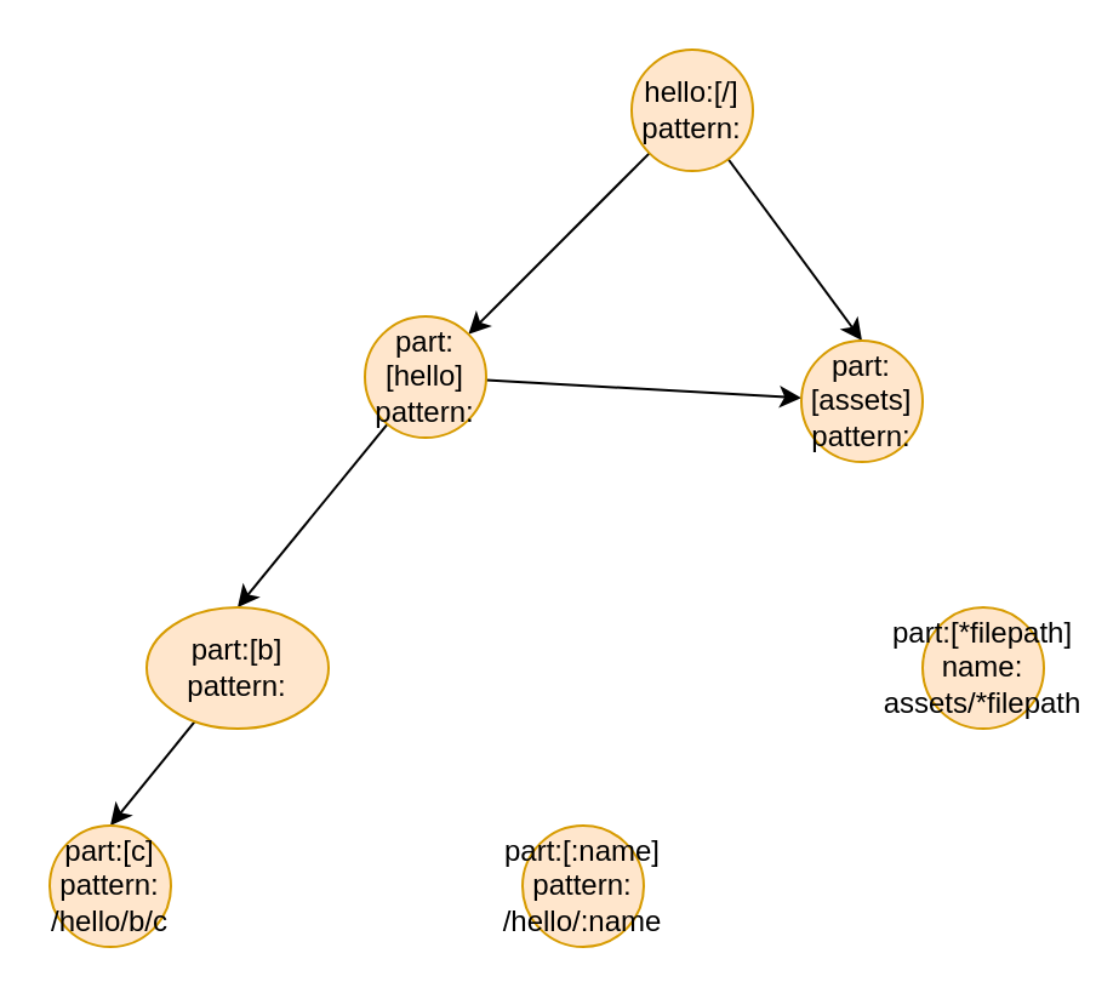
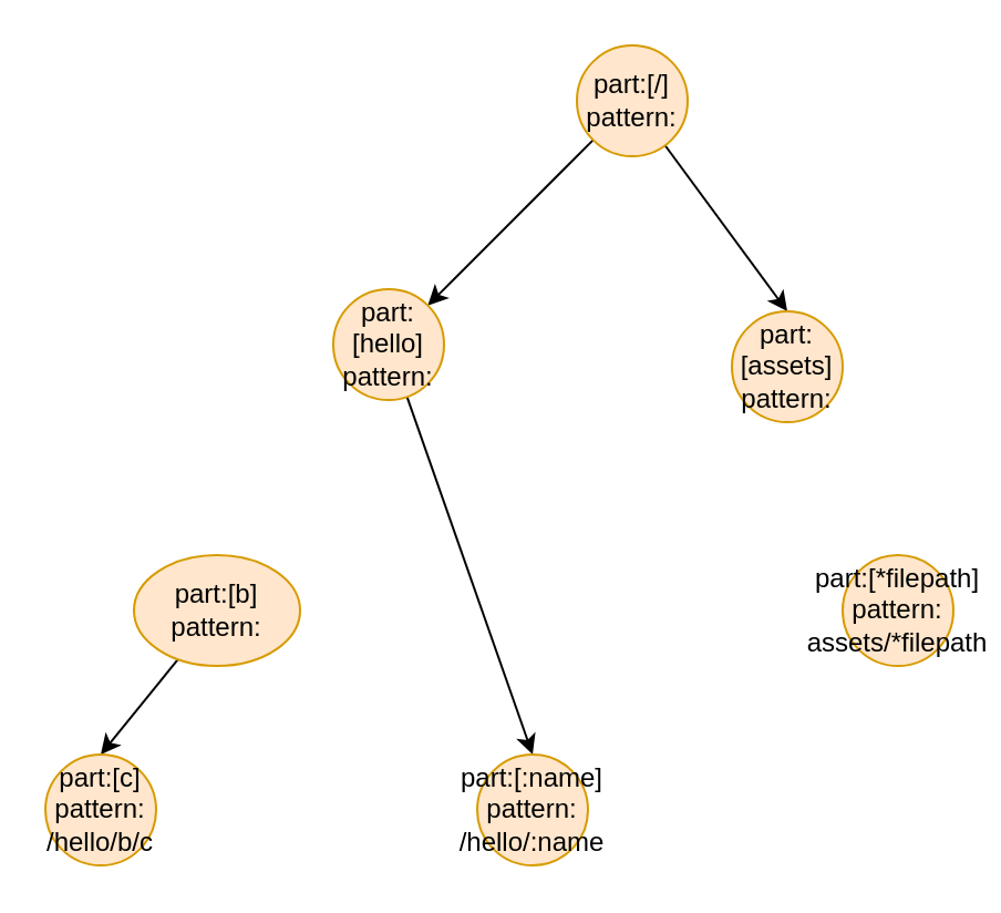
- <mxCell id="4" value="hello:[/]&lt;br&gt;pattern:" style="ellipse;whiteSpace=wrap;html=1;aspect=fixed;fillColor=#ffe6cc;strokeColor=#d79b00;" vertex="1" parent="1"><mxGeometry x="260" y="20" width="50" height="50" as="geometry" /></mxCell>
+ <mxCell id="4" value="part:[/]&lt;br&gt;pattern:" style="ellipse;whiteSpace=wrap;html=1;aspect=fixed;fillColor=#ffe6cc;strokeColor=#d79b00;" vertex="1" parent="1"><mxGeometry x="260" y="20" width="50" height="50" as="geometry" /></mxCell>
- <mxCell id="6" style="edgeStyle=none;rounded=0;orthogonalLoop=1;jettySize=auto;html=1;" edge="1" parent="1" source="7" target="8"><mxGeometry relative="1" as="geometry" /></mxCell>
+ <mxCell id="6" style="edgeStyle=none;rounded=0;orthogonalLoop=1;jettySize=auto;html=1;entryX=0.5;entryY=0;entryDx=0;entryDy=0;" edge="1" parent="1" source="7" target="9"><mxGeometry relative="1" as="geometry" /></mxCell>
- <mxCell id="5" style="edgeStyle=none;rounded=0;orthogonalLoop=1;jettySize=auto;html=1;entryX=0.5;entryY=0;entryDx=0;entryDy=0;" edge="1" parent="1" source="7" target="11"><mxGeometry relative="1" as="geometry" /></mxCell>
- <mxCell id="13" value="part:[*filepath]&lt;br&gt;name:&lt;br&gt;assets/*filepath" style="ellipse;whiteSpace=wrap;html=1;aspect=fixed;fillColor=#ffe6cc;strokeColor=#d79b00;" vertex="1" parent="1"><mxGeometry x="380" y="250" width="50" height="50" as="geometry" /></mxCell>
+ <mxCell id="13" value="part:[*filepath]&lt;br&gt;pattern:&lt;br&gt;assets/*filepath" style="ellipse;whiteSpace=wrap;html=1;aspect=fixed;fillColor=#ffe6cc;strokeColor=#d79b00;" vertex="1" parent="1"><mxGeometry x="380" y="250" width="50" height="50" as="geometry" /></mxCell>
